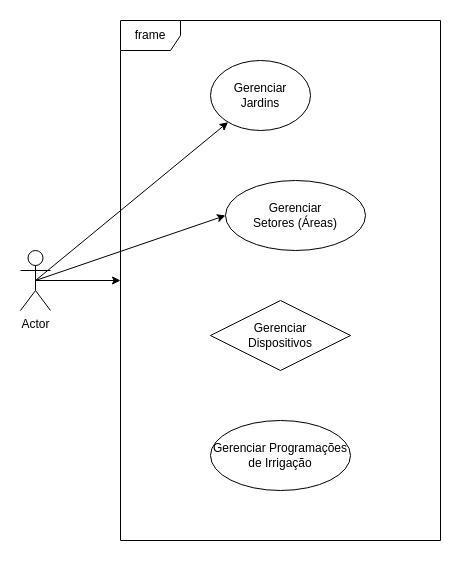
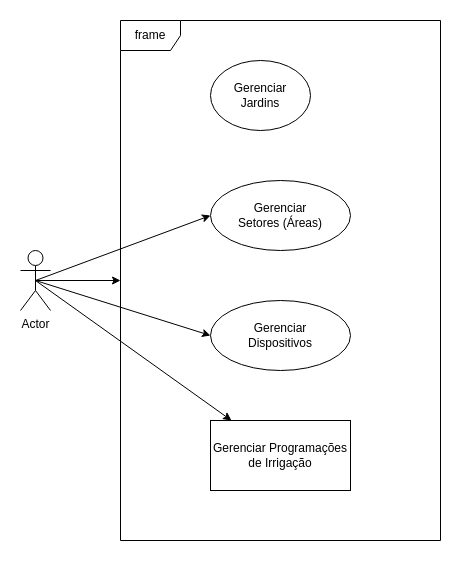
- <mxCell id="2" style="rounded=0;orthogonalLoop=1;jettySize=auto;html=1;exitX=0.5;exitY=0.5;exitDx=0;exitDy=0;exitPerimeter=0;" parent="1" source="5" target="7" edge="1"><mxGeometry relative="1" as="geometry" /></mxCell>
+ <mxCell id="2" style="rounded=0;orthogonalLoop=1;jettySize=auto;html=1;exitX=0.5;exitY=0.5;exitDx=0;exitDy=0;exitPerimeter=0;" parent="1" source="5" target="10" edge="1"><mxGeometry relative="1" as="geometry" /></mxCell>
- <mxCell id="8" value="Gerenciar&lt;div&gt;Setores (Áreas)&lt;/div&gt;" style="ellipse;whiteSpace=wrap;html=1;" parent="1" vertex="1"><mxGeometry x="225" y="180" width="140" height="70" as="geometry" /></mxCell>
+ <mxCell id="8" value="Gerenciar&lt;div&gt;Setores (Áreas)&lt;/div&gt;" style="ellipse;whiteSpace=wrap;html=1;" parent="1" vertex="1"><mxGeometry x="210" y="180" width="140" height="70" as="geometry" /></mxCell>
+ <mxCell id="4" style="rounded=0;orthogonalLoop=1;jettySize=auto;html=1;exitX=0.5;exitY=0.5;exitDx=0;exitDy=0;exitPerimeter=0;entryX=0;entryY=0.5;entryDx=0;entryDy=0;" parent="1" source="5" target="9" edge="1"><mxGeometry relative="1" as="geometry" /></mxCell>
- <mxCell id="9" value="Gerenciar&lt;div&gt;Dispositivos&lt;/div&gt;" style="rhombus;whiteSpace=wrap;html=1;" parent="1" vertex="1"><mxGeometry x="210" y="300" width="140" height="70" as="geometry" /></mxCell>
+ <mxCell id="9" value="Gerenciar&lt;div&gt;Dispositivos&lt;/div&gt;" style="ellipse;whiteSpace=wrap;html=1;" parent="1" vertex="1"><mxGeometry x="210" y="300" width="140" height="70" as="geometry" /></mxCell>
- <mxCell id="10" value="Gerenciar Programações de Irrigação" style="ellipse;whiteSpace=wrap;html=1;" parent="1" vertex="1"><mxGeometry x="210" y="420" width="140" height="70" as="geometry" /></mxCell>
+ <mxCell id="10" value="Gerenciar Programações de Irrigação" style="whiteSpace=wrap;html=1;rounded=0;" parent="1" vertex="1"><mxGeometry x="210" y="420" width="140" height="70" as="geometry" /></mxCell>
